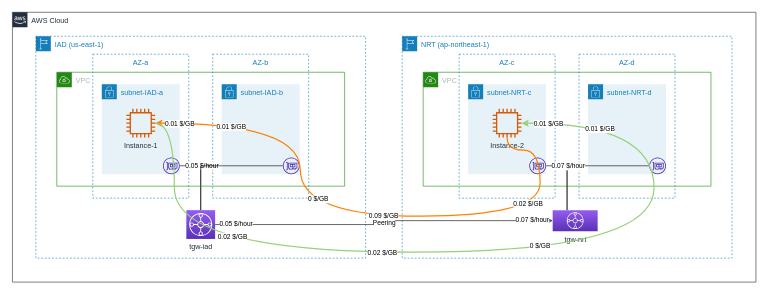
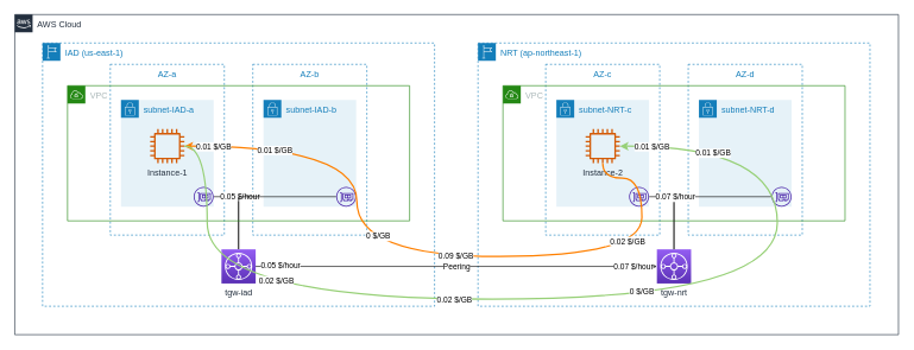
- <mxCell id="19" value="tgw-nrt" style="sketch=0;points=[[0,0,0],[0.25,0,0],[0.5,0,0],[0.75,0,0],[1,0,0],[0,1,0],[0.25,1,0],[0.5,1,0],[0.75,1,0],[1,1,0],[0,0.25,0],[0,0.5,0],[0,0.75,0],[1,0.25,0],[1,0.5,0],[1,0.75,0]];outlineConnect=0;fontColor=#232F3E;gradientColor=#945DF2;gradientDirection=north;fillColor=#5A30B5;strokeColor=#ffffff;dashed=0;verticalLabelPosition=bottom;verticalAlign=top;align=center;html=1;fontSize=12;fontStyle=0;aspect=fixed;shape=mxgraph.aws4.resourceIcon;resIcon=mxgraph.aws4.transit_gateway;" vertex="1" parent="16"><mxGeometry x="251" y="290" width="75" height="35" as="geometry" /></mxCell>
+ <mxCell id="19" value="tgw-nrt" style="sketch=0;points=[[0,0,0],[0.25,0,0],[0.5,0,0],[0.75,0,0],[1,0,0],[0,1,0],[0.25,1,0],[0.5,1,0],[0.75,1,0],[1,1,0],[0,0.25,0],[0,0.5,0],[0,0.75,0],[1,0.25,0],[1,0.5,0],[1,0.75,0]];outlineConnect=0;fontColor=#232F3E;gradientColor=#945DF2;gradientDirection=north;fillColor=#5A30B5;strokeColor=#ffffff;dashed=0;verticalLabelPosition=bottom;verticalAlign=top;align=center;html=1;fontSize=12;fontStyle=0;aspect=fixed;shape=mxgraph.aws4.resourceIcon;resIcon=mxgraph.aws4.transit_gateway;" vertex="1" parent="16"><mxGeometry x="251" y="290" width="48" height="48" as="geometry" /></mxCell>
